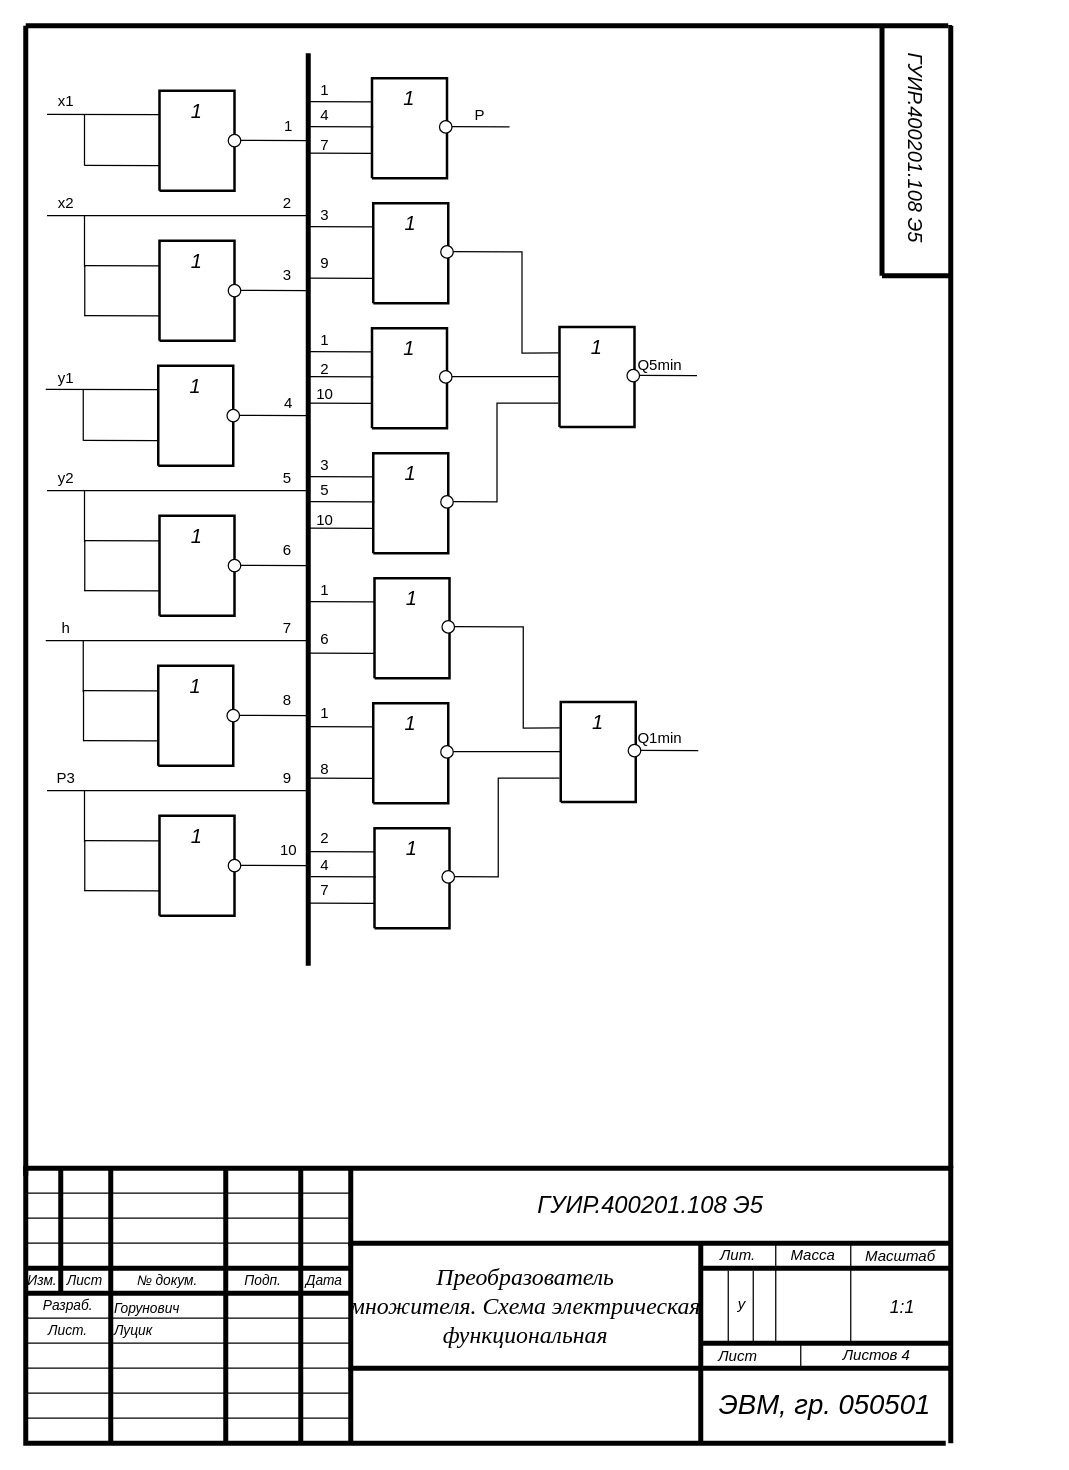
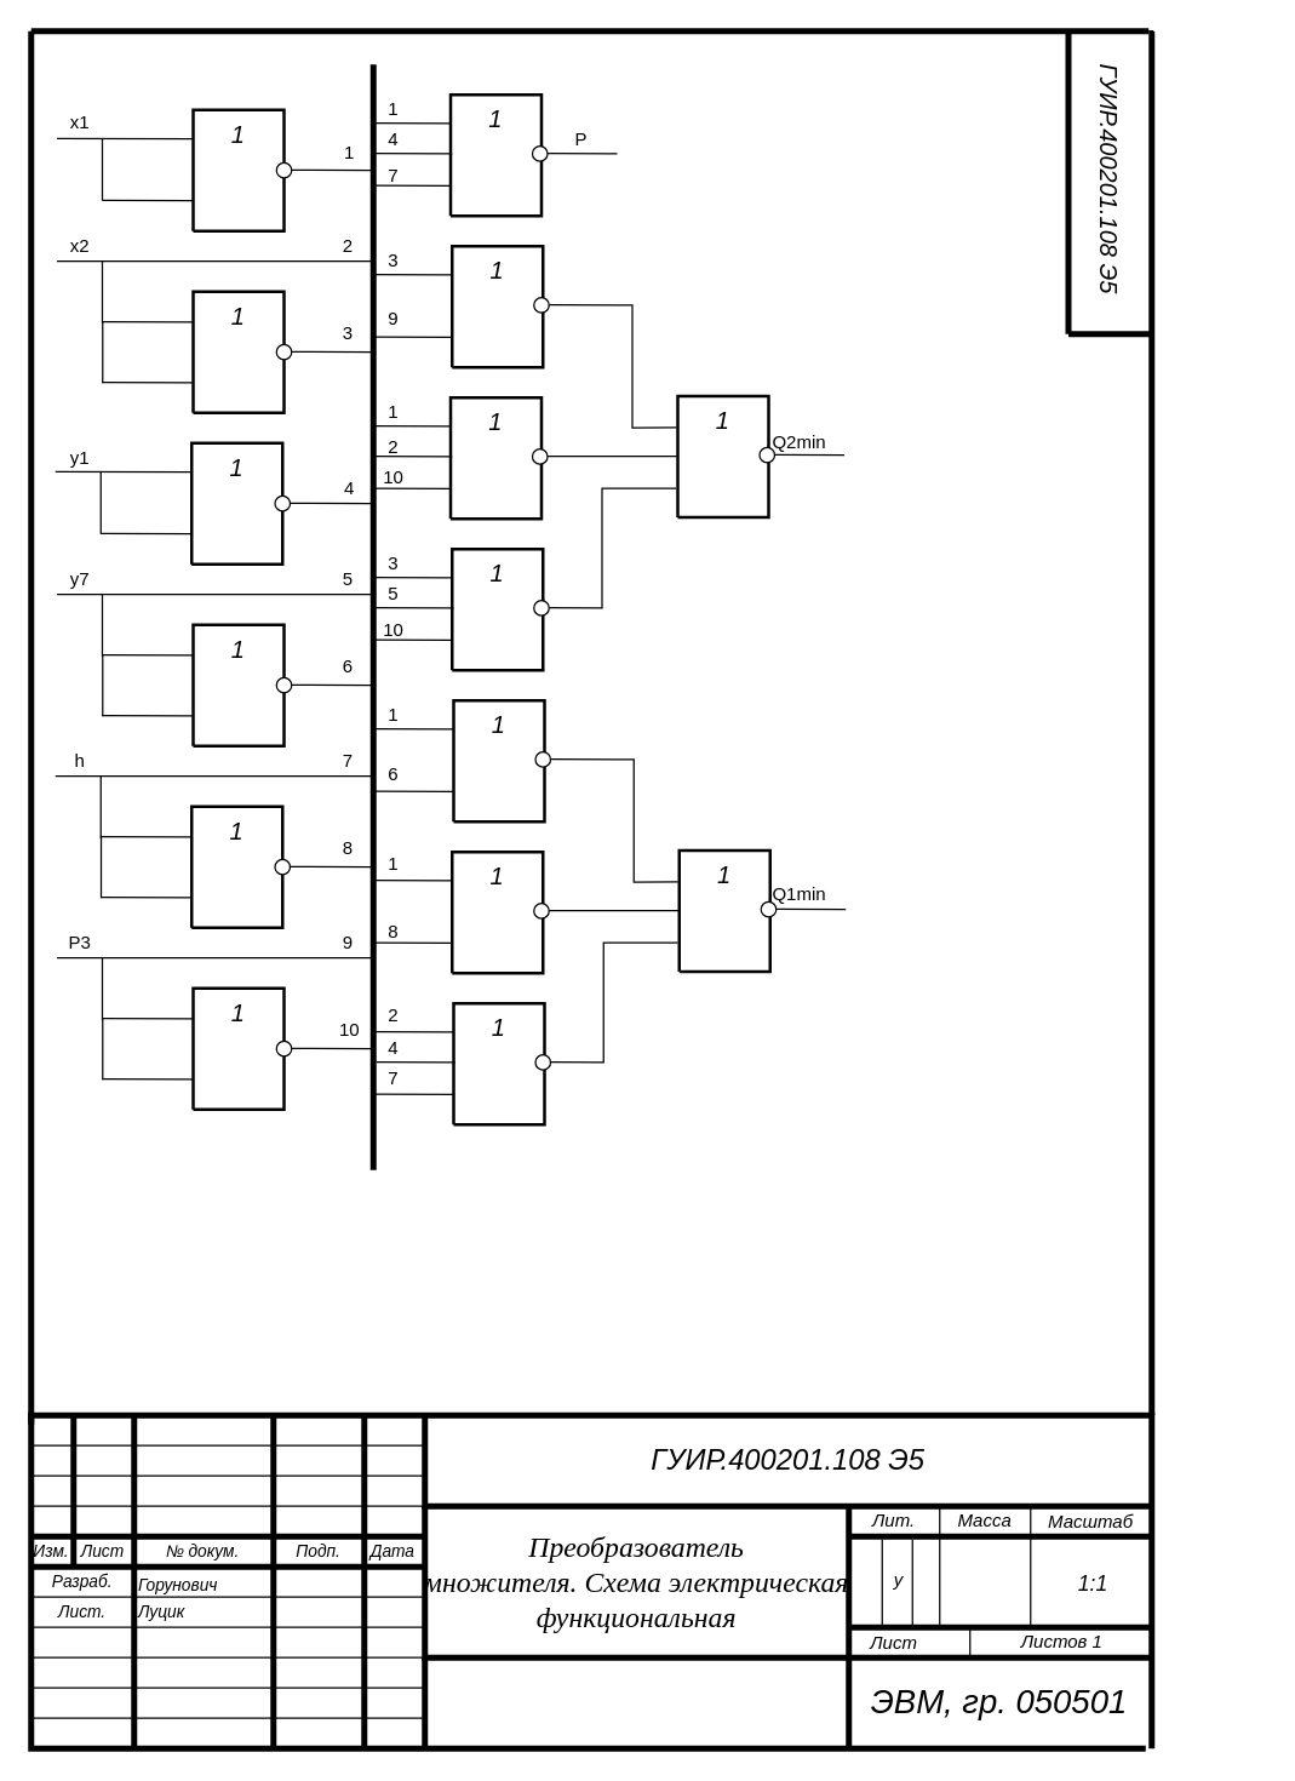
- <mxCell id="197" value="Q5min" style="text;html=1;resizable=0;autosize=1;align=center;verticalAlign=middle;points=[];fillColor=none;strokeColor=none;rounded=0;" parent="1" vertex="1"><mxGeometry x="502" y="282" width="50" height="20" as="geometry" /></mxCell>
+ <mxCell id="197" value="Q2min" style="text;html=1;resizable=0;autosize=1;align=center;verticalAlign=middle;points=[];fillColor=none;strokeColor=none;rounded=0;" parent="1" vertex="1"><mxGeometry x="502" y="282" width="50" height="20" as="geometry" /></mxCell>
- <mxCell id="115" value="y2" style="text;html=1;resizable=0;autosize=1;align=center;verticalAlign=middle;points=[];fillColor=none;strokeColor=none;rounded=0;" parent="1" vertex="1"><mxGeometry x="37" y="372" width="30" height="20" as="geometry" /></mxCell>
+ <mxCell id="115" value="y7" style="text;html=1;resizable=0;autosize=1;align=center;verticalAlign=middle;points=[];fillColor=none;strokeColor=none;rounded=0;" parent="1" vertex="1"><mxGeometry x="37" y="372" width="30" height="20" as="geometry" /></mxCell>
- <mxCell id="44" value="&lt;font style=&quot;font-size:12px;font-family:Arial;color:#000000;direction:ltr;letter-spacing:0px;line-height:120%;opacity:1&quot;&gt;&lt;i&gt;Листов    &lt;/i&gt;&lt;/font&gt;&lt;font style=&quot;font-size:12px;font-family:Arial;color:#000000;direction:ltr;letter-spacing:0px;line-height:120%;opacity:1&quot;&gt;&lt;i&gt;4&lt;br/&gt;&lt;/i&gt;&lt;/font&gt;" style="verticalAlign=middle;align=center;vsdxID=347;fillColor=none;gradientColor=none;shape=stencil(nZBLDoAgDERP0z3SIyjew0SURgSD+Lu9kMZoXLhwN9O+tukAlrNpJg1SzDH4QW/URgNYgZTkjA4UkwJUgGXng+6DX1zLfmoymdXo17xh5zmRJ6Q42BWCfc2oJfdAr+Yv+AP9Cb7OJ3H/2JG1HNGz/84klThPVCc=);strokeColor=none;spacingTop=-2;spacingBottom=-2;spacingLeft=-2;spacingRight=-2;labelBackgroundColor=none;rounded=0;html=1;whiteSpace=wrap;" parent="1" vertex="1"><mxGeometry x="642" y="1074" width="118" height="20" as="geometry" /></mxCell>
+ <mxCell id="44" value="&lt;font style=&quot;font-size:12px;font-family:Arial;color:#000000;direction:ltr;letter-spacing:0px;line-height:120%;opacity:1&quot;&gt;&lt;i&gt;Листов    &lt;/i&gt;&lt;/font&gt;&lt;font style=&quot;font-size:12px;font-family:Arial;color:#000000;direction:ltr;letter-spacing:0px;line-height:120%;opacity:1&quot;&gt;&lt;i&gt;1&lt;br/&gt;&lt;/i&gt;&lt;/font&gt;" style="verticalAlign=middle;align=center;vsdxID=347;fillColor=none;gradientColor=none;shape=stencil(nZBLDoAgDERP0z3SIyjew0SURgSD+Lu9kMZoXLhwN9O+tukAlrNpJg1SzDH4QW/URgNYgZTkjA4UkwJUgGXng+6DX1zLfmoymdXo17xh5zmRJ6Q42BWCfc2oJfdAr+Yv+AP9Cb7OJ3H/2JG1HNGz/84klThPVCc=);strokeColor=none;spacingTop=-2;spacingBottom=-2;spacingLeft=-2;spacingRight=-2;labelBackgroundColor=none;rounded=0;html=1;whiteSpace=wrap;" parent="1" vertex="1"><mxGeometry x="642" y="1074" width="118" height="20" as="geometry" /></mxCell>
